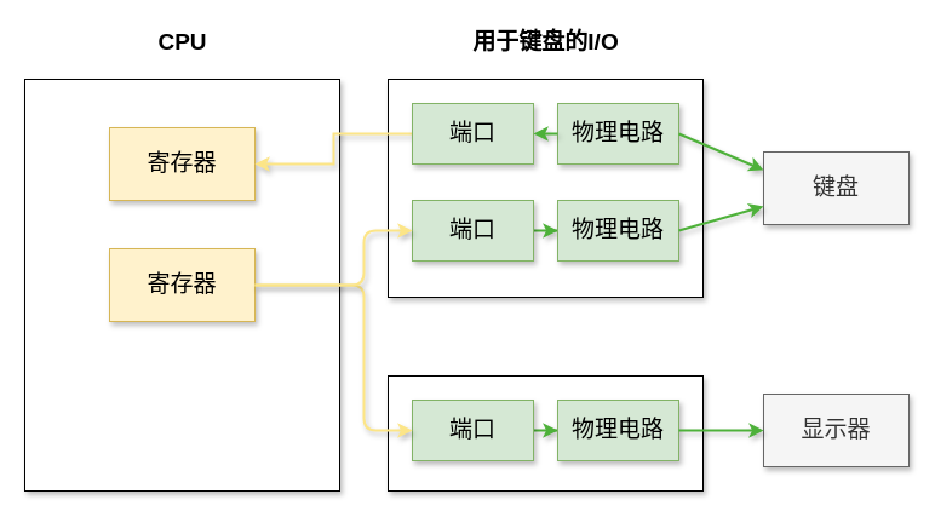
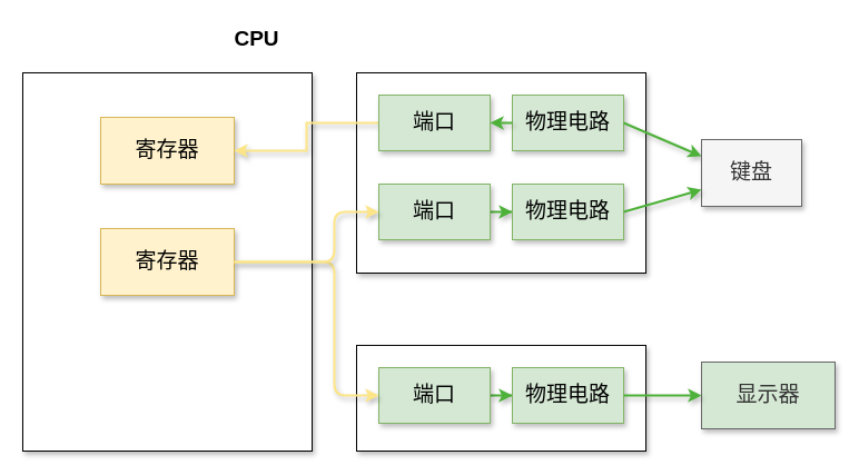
- <mxCell id="5" value="CPU" style="text;html=1;align=center;verticalAlign=middle;resizable=0;points=[];autosize=1;fontSize=19;fontStyle=1;shadow=1;" vertex="1" parent="1"><mxGeometry x="120" y="20" width="60" height="30" as="geometry" /></mxCell>
+ <mxCell id="5" value="CPU" style="text;html=1;align=center;verticalAlign=middle;resizable=0;points=[];autosize=1;fontSize=19;fontStyle=1;shadow=1;" vertex="1" parent="1"><mxGeometry x="200" y="20" width="60" height="30" as="geometry" /></mxCell>
- <mxCell id="9" value="用于键盘的I/O" style="text;html=1;align=center;verticalAlign=middle;resizable=0;points=[];autosize=1;fontSize=19;fontStyle=1;shadow=1;" vertex="1" parent="1"><mxGeometry x="380" y="20" width="140" height="30" as="geometry" /></mxCell>
- <mxCell id="22" value="键盘" style="rounded=0;whiteSpace=wrap;html=1;fontSize=19;fillColor=#f5f5f5;strokeColor=#666666;fontColor=#333333;shadow=1;" vertex="1" parent="1"><mxGeometry x="630" y="125" width="120" height="60" as="geometry" /></mxCell>
+ <mxCell id="22" value="键盘" style="rounded=0;whiteSpace=wrap;html=1;fontSize=19;fillColor=#f5f5f5;strokeColor=#666666;fontColor=#333333;shadow=1;" vertex="1" parent="1"><mxGeometry x="630" y="125" width="90" height="60" as="geometry" /></mxCell>
- <mxCell id="24" value="显示器" style="rounded=0;whiteSpace=wrap;html=1;fontSize=19;fillColor=#f5f5f5;strokeColor=#666666;fontColor=#333333;shadow=1;" vertex="1" parent="1"><mxGeometry x="630" y="325" width="120" height="60" as="geometry" /></mxCell>
+ <mxCell id="24" value="显示器" style="rounded=0;whiteSpace=wrap;html=1;fontSize=19;fillColor=#d5e8d4;strokeColor=#666666;fontColor=#333333;shadow=1;" vertex="1" parent="1"><mxGeometry x="630" y="325" width="120" height="60" as="geometry" /></mxCell>
